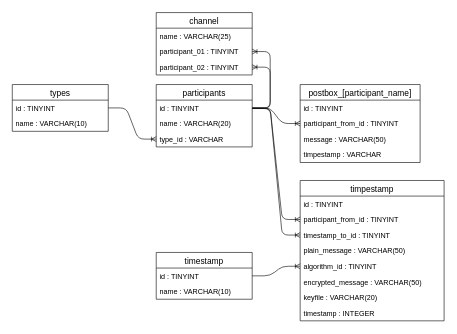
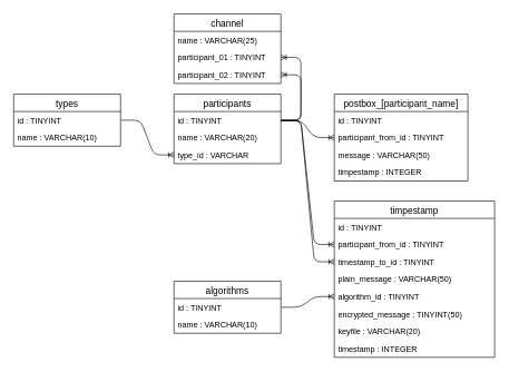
- <mxCell id="15" value="timpestamp : VARCHAR" style="text;strokeColor=none;fillColor=none;spacingLeft=4;spacingRight=4;overflow=hidden;rotatable=0;points=[[0,0.5],[1,0.5]];portConstraint=eastwest;fontSize=12;" vertex="1" parent="11"><mxGeometry y="104" width="200" height="26" as="geometry" /></mxCell>
+ <mxCell id="15" value="timpestamp : INTEGER" style="text;strokeColor=none;fillColor=none;spacingLeft=4;spacingRight=4;overflow=hidden;rotatable=0;points=[[0,0.5],[1,0.5]];portConstraint=eastwest;fontSize=12;" vertex="1" parent="11"><mxGeometry y="104" width="200" height="26" as="geometry" /></mxCell>
- <mxCell id="34" value="timestamp" style="swimlane;fontStyle=0;childLayout=stackLayout;horizontal=1;startSize=26;horizontalStack=0;resizeParent=1;resizeParentMax=0;resizeLast=0;collapsible=1;marginBottom=0;align=center;fontSize=14;" vertex="1" parent="1"><mxGeometry x="260" y="420" width="160" height="78" as="geometry" /></mxCell>
+ <mxCell id="34" value="algorithms" style="swimlane;fontStyle=0;childLayout=stackLayout;horizontal=1;startSize=26;horizontalStack=0;resizeParent=1;resizeParentMax=0;resizeLast=0;collapsible=1;marginBottom=0;align=center;fontSize=14;" vertex="1" parent="1"><mxGeometry x="260" y="420" width="160" height="78" as="geometry" /></mxCell>
- <mxCell id="22" value="encrypted_message : VARCHAR(50)" style="text;strokeColor=none;fillColor=none;spacingLeft=4;spacingRight=4;overflow=hidden;rotatable=0;points=[[0,0.5],[1,0.5]];portConstraint=eastwest;fontSize=12;" vertex="1" parent="16"><mxGeometry y="156" width="240" height="26" as="geometry" /></mxCell>
+ <mxCell id="22" value="encrypted_message : TINYINT(50)" style="text;strokeColor=none;fillColor=none;spacingLeft=4;spacingRight=4;overflow=hidden;rotatable=0;points=[[0,0.5],[1,0.5]];portConstraint=eastwest;fontSize=12;" vertex="1" parent="16"><mxGeometry y="156" width="240" height="26" as="geometry" /></mxCell>
